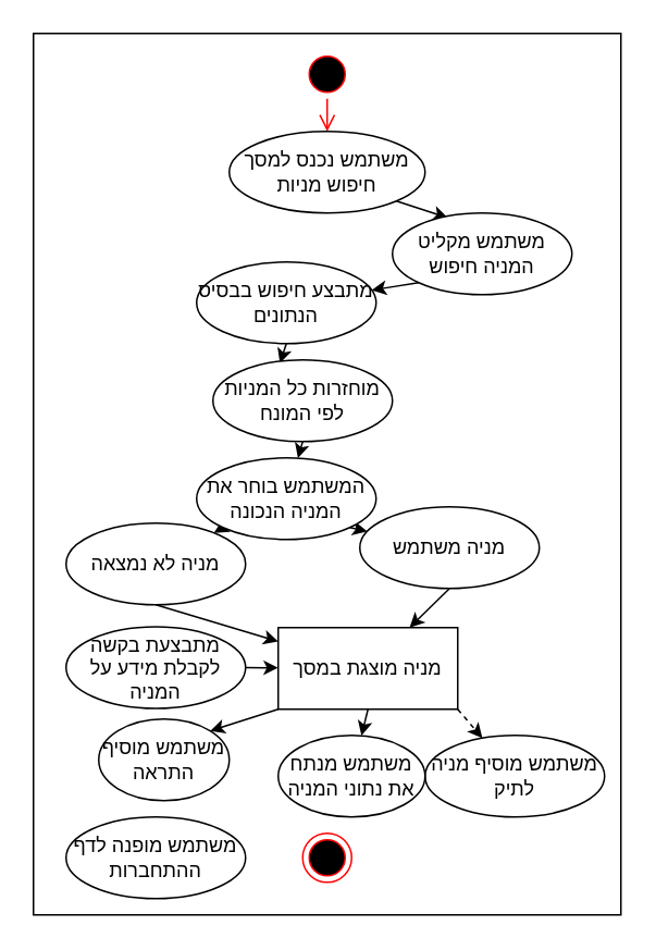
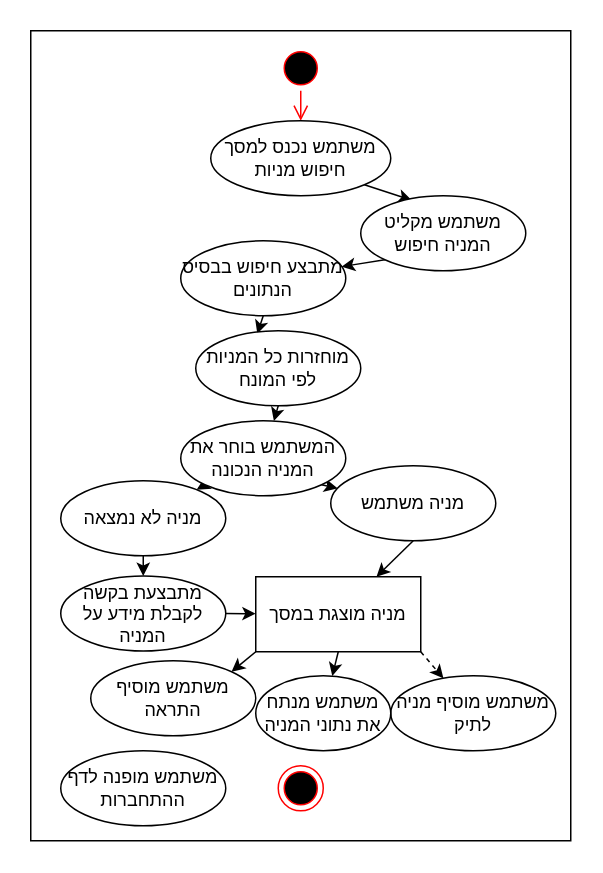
- <mxCell id="14" style="edgeStyle=none;html=1;exitX=0.5;exitY=1;exitDx=0;exitDy=0;" edge="1" parent="1" source="15" target="19"><mxGeometry relative="1" as="geometry" /></mxCell>
+ <mxCell id="14" style="edgeStyle=none;html=1;exitX=0.5;exitY=1;exitDx=0;exitDy=0;" edge="1" parent="1" source="15" target="21"><mxGeometry relative="1" as="geometry" /></mxCell>
- <mxCell id="27" value="משתמש מוסיף התראה" style="ellipse;whiteSpace=wrap;html=1;" vertex="1" parent="1"><mxGeometry x="60" y="440" width="80" height="50" as="geometry" /></mxCell>
+ <mxCell id="27" value="משתמש מוסיף התראה" style="ellipse;whiteSpace=wrap;html=1;" vertex="1" parent="1"><mxGeometry x="60" y="440" width="110" height="50" as="geometry" /></mxCell>
